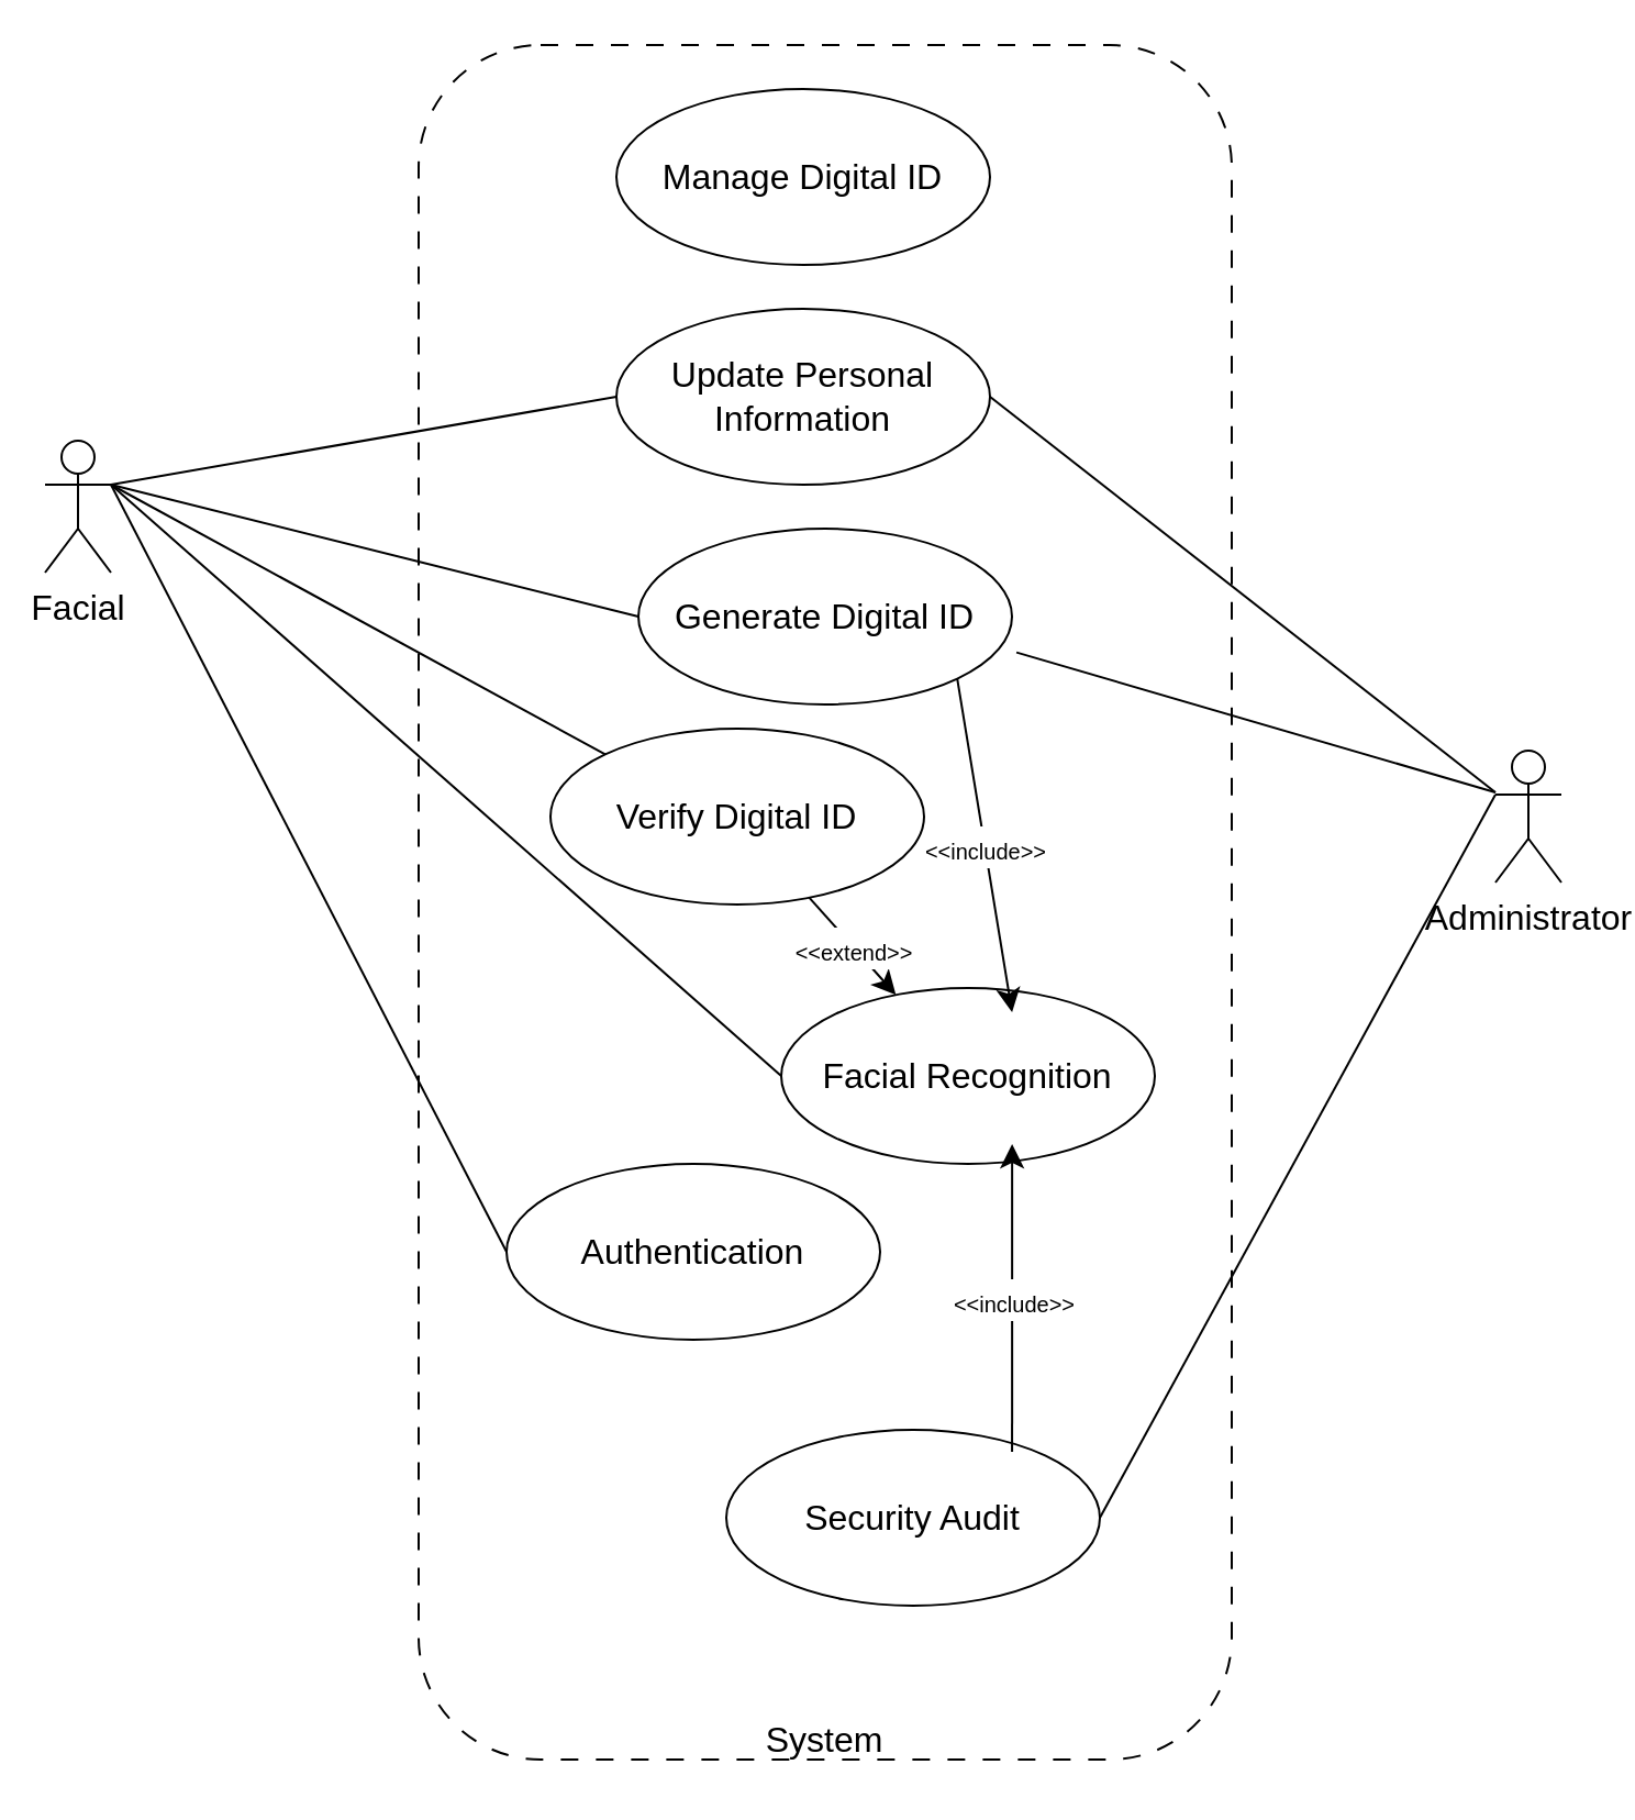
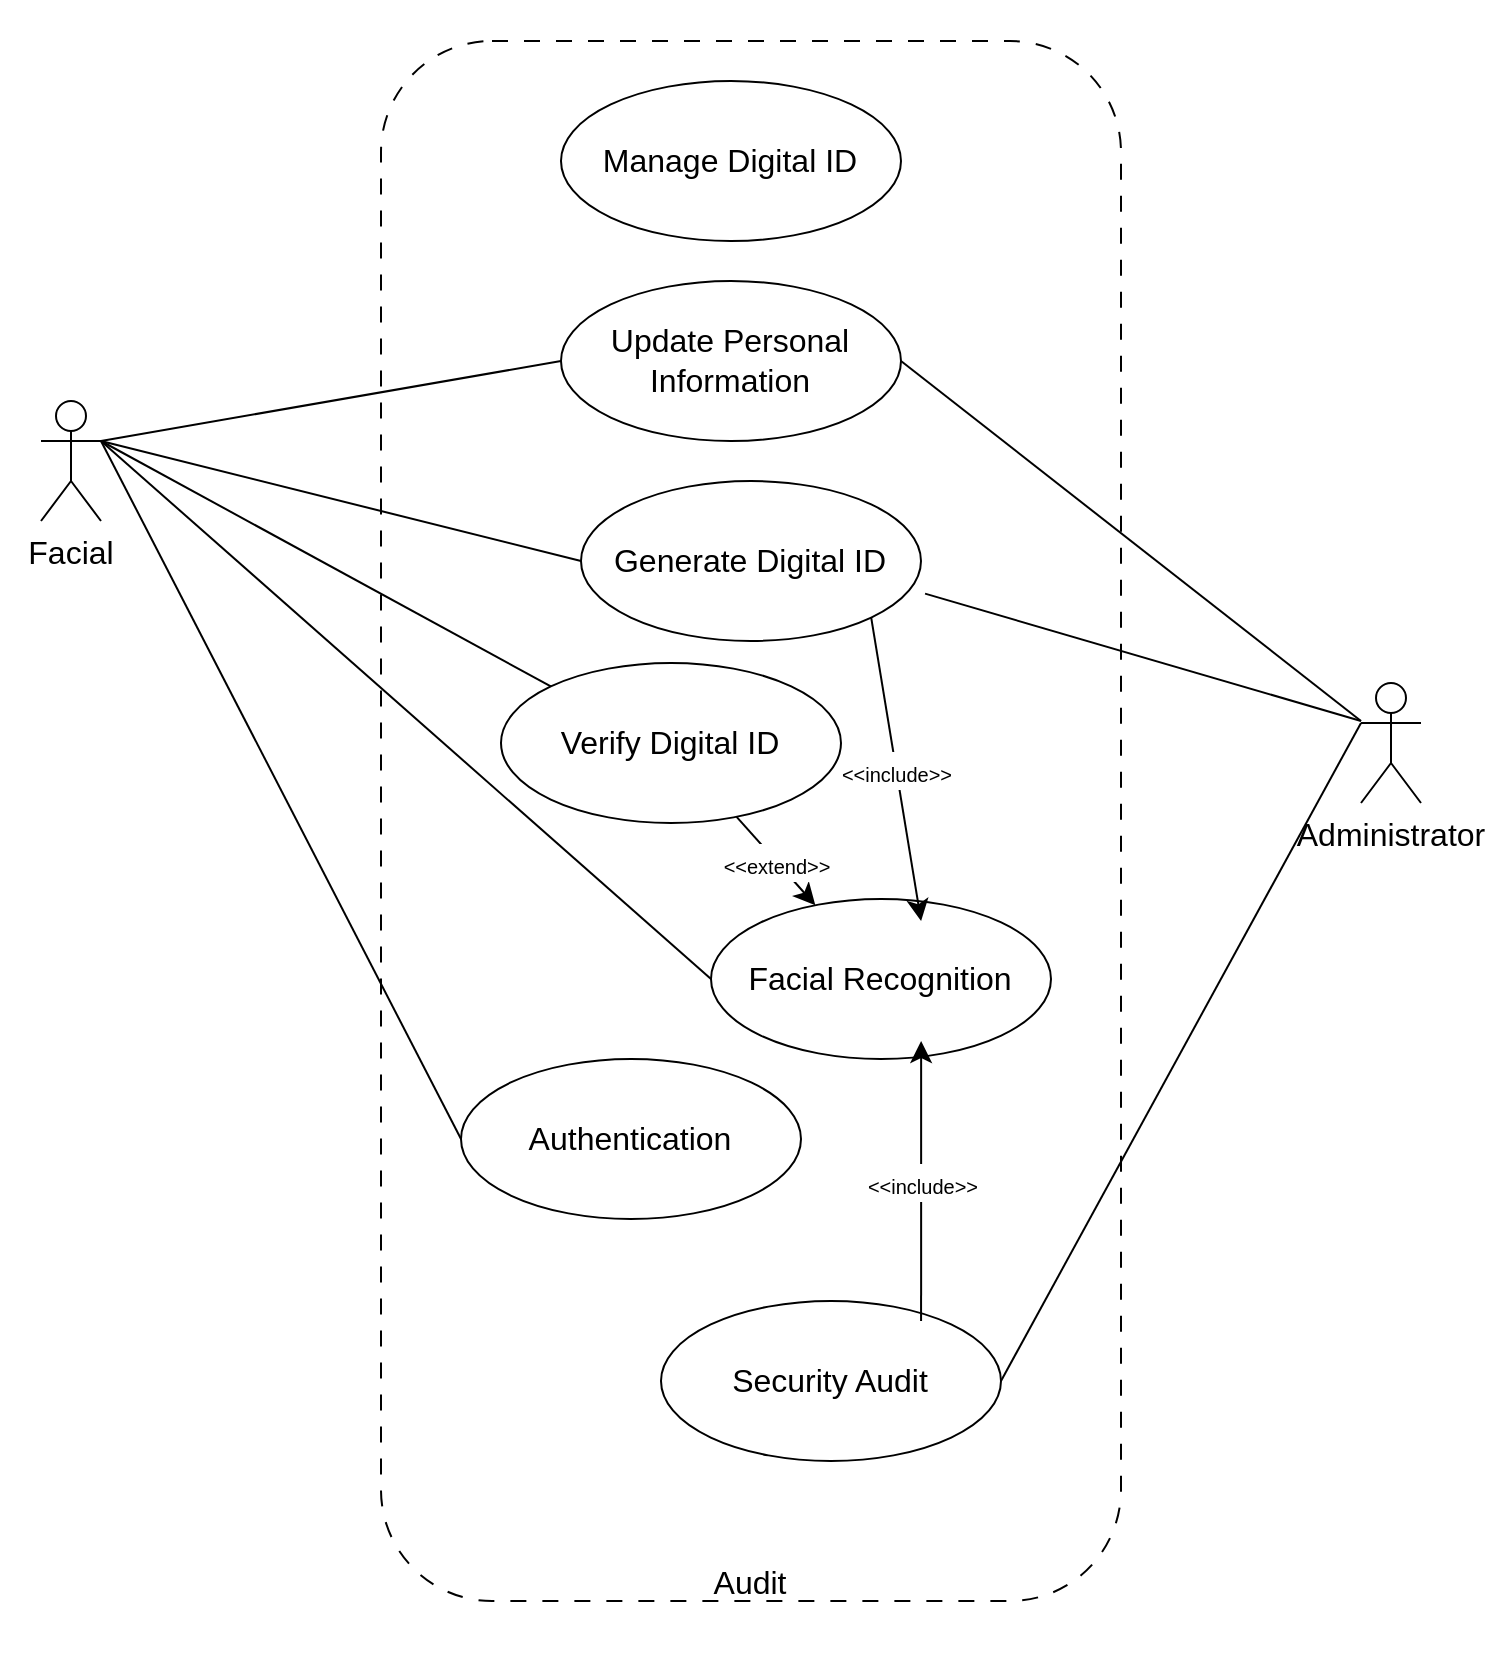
- <mxCell id="26" value="System" style="text;strokeColor=none;fillColor=none;html=1;align=center;verticalAlign=middle;whiteSpace=wrap;rounded=0;fontSize=16;" vertex="1" parent="1"><mxGeometry x="345" y="776" width="60" height="30" as="geometry" /></mxCell>
+ <mxCell id="26" value="Audit" style="text;strokeColor=none;fillColor=none;html=1;align=center;verticalAlign=middle;whiteSpace=wrap;rounded=0;fontSize=16;" vertex="1" parent="1"><mxGeometry x="345" y="776" width="60" height="30" as="geometry" /></mxCell>
